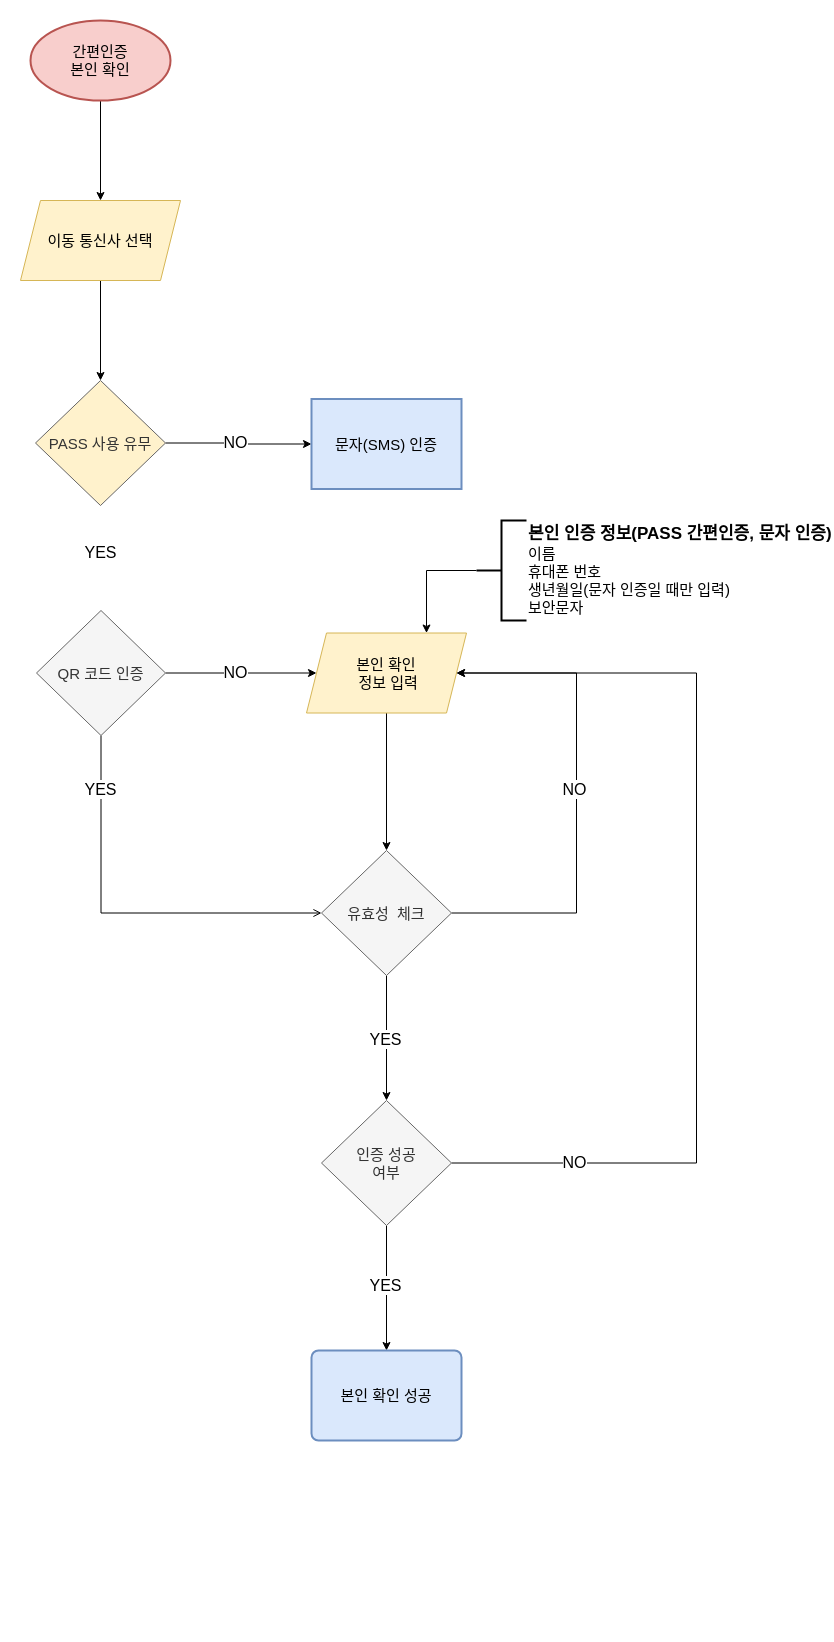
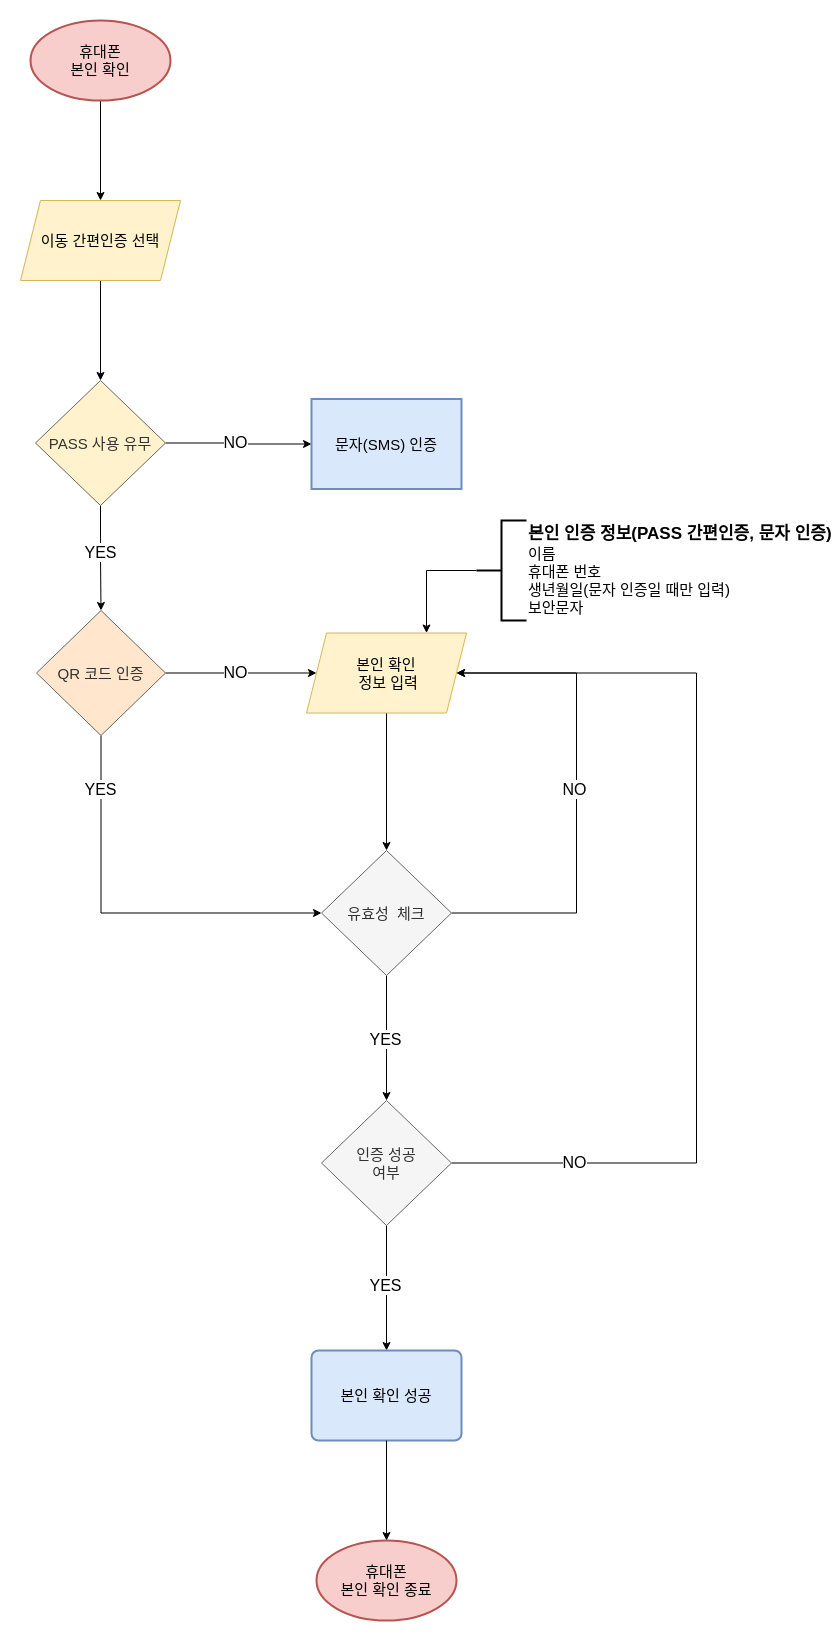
- <mxCell id="3" value="&lt;div&gt;&lt;font style=&quot;font-size: 15px;&quot;&gt;간편인증&lt;/font&gt;&lt;/div&gt;&lt;font style=&quot;font-size: 15px;&quot;&gt;본인 확인&lt;/font&gt;" style="strokeWidth=2;html=1;shape=mxgraph.flowchart.start_1;whiteSpace=wrap;fillColor=#f8cecc;strokeColor=#b85450;" vertex="1" parent="1"><mxGeometry x="30" y="20" width="140" height="80" as="geometry" /></mxCell>
+ <mxCell id="3" value="&lt;div&gt;&lt;font style=&quot;font-size: 15px;&quot;&gt;휴대폰&lt;/font&gt;&lt;/div&gt;&lt;font style=&quot;font-size: 15px;&quot;&gt;본인 확인&lt;/font&gt;" style="strokeWidth=2;html=1;shape=mxgraph.flowchart.start_1;whiteSpace=wrap;fillColor=#f8cecc;strokeColor=#b85450;" vertex="1" parent="1"><mxGeometry x="30" y="20" width="140" height="80" as="geometry" /></mxCell>
- <mxCell id="8" value="&lt;span style=&quot;font-size: 15px;&quot;&gt;이동 통신사 선택&lt;/span&gt;" style="shape=parallelogram;perimeter=parallelogramPerimeter;whiteSpace=wrap;html=1;fixedSize=1;fillColor=#fff2cc;strokeColor=#d6b656;" vertex="1" parent="1"><mxGeometry x="20" y="200" width="160" height="80" as="geometry" /></mxCell>
+ <mxCell id="8" value="&lt;span style=&quot;font-size: 15px;&quot;&gt;이동 간편인증 선택&lt;/span&gt;" style="shape=parallelogram;perimeter=parallelogramPerimeter;whiteSpace=wrap;html=1;fixedSize=1;fillColor=#fff2cc;strokeColor=#d6b656;" vertex="1" parent="1"><mxGeometry x="20" y="200" width="160" height="80" as="geometry" /></mxCell>
+ <mxCell id="4" style="edgeStyle=orthogonalEdgeStyle;rounded=0;orthogonalLoop=1;jettySize=auto;html=1;entryX=0.5;entryY=0;entryDx=0;entryDy=0;" edge="1" parent="1" source="6" target="12"><mxGeometry relative="1" as="geometry" /></mxCell>
- <mxCell id="12" value="&lt;span style=&quot;font-size: 15px;&quot;&gt;QR 코드 인증&lt;/span&gt;" style="rhombus;whiteSpace=wrap;html=1;fillColor=#f5f5f5;fontColor=#333333;strokeColor=#666666;" vertex="1" parent="1"><mxGeometry x="36" y="610" width="129" height="125" as="geometry" /></mxCell>
+ <mxCell id="12" value="&lt;span style=&quot;font-size: 15px;&quot;&gt;QR 코드 인증&lt;/span&gt;" style="rhombus;whiteSpace=wrap;html=1;fillColor=#ffe6cc;fontColor=#333333;strokeColor=#666666;" vertex="1" parent="1"><mxGeometry x="36" y="610" width="129" height="125" as="geometry" /></mxCell>
- <mxCell id="11" style="edgeStyle=orthogonalEdgeStyle;rounded=0;orthogonalLoop=1;jettySize=auto;html=1;entryX=0;entryY=0.5;entryDx=0;entryDy=0;endArrow=open;" edge="1" parent="1" source="12" target="20"><mxGeometry relative="1" as="geometry"><mxPoint x="100.5" y="920" as="targetPoint" /><Array as="points"><mxPoint x="101" y="912" /></Array></mxGeometry></mxCell>
+ <mxCell id="11" style="edgeStyle=orthogonalEdgeStyle;rounded=0;orthogonalLoop=1;jettySize=auto;html=1;entryX=0;entryY=0.5;entryDx=0;entryDy=0;" edge="1" parent="1" source="12" target="20"><mxGeometry relative="1" as="geometry"><mxPoint x="100.5" y="920" as="targetPoint" /><Array as="points"><mxPoint x="101" y="912" /></Array></mxGeometry></mxCell>
+ <mxCell id="31" style="edgeStyle=orthogonalEdgeStyle;rounded=0;orthogonalLoop=1;jettySize=auto;html=1;entryX=0.5;entryY=0;entryDx=0;entryDy=0;entryPerimeter=0;" edge="1" parent="1" source="29" target="30"><mxGeometry relative="1" as="geometry" /></mxCell>
+ <mxCell id="30" value="&lt;div&gt;&lt;span style=&quot;font-size: 15px;&quot;&gt;휴대폰&lt;/span&gt;&lt;/div&gt;&lt;span style=&quot;font-size: 15px;&quot;&gt;본인 확인 종료&lt;/span&gt;" style="strokeWidth=2;html=1;shape=mxgraph.flowchart.start_1;whiteSpace=wrap;fillColor=#f8cecc;strokeColor=#b85450;" vertex="1" parent="1"><mxGeometry x="316" y="1540" width="140" height="80" as="geometry" /></mxCell>
